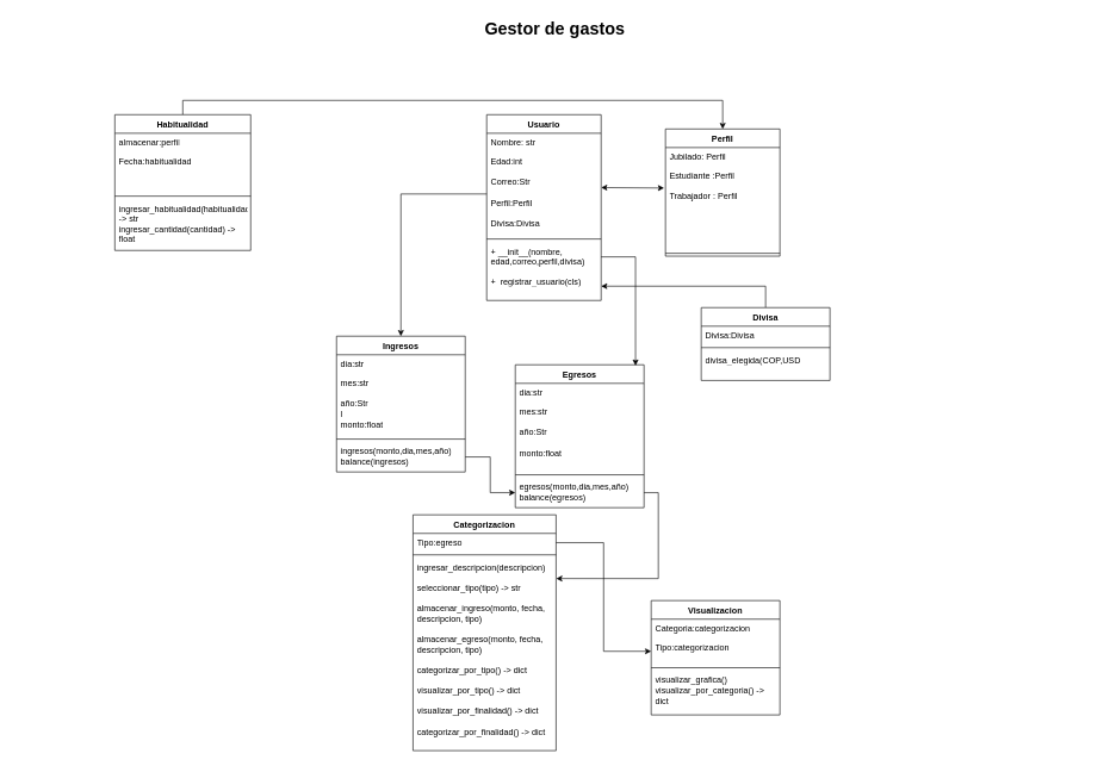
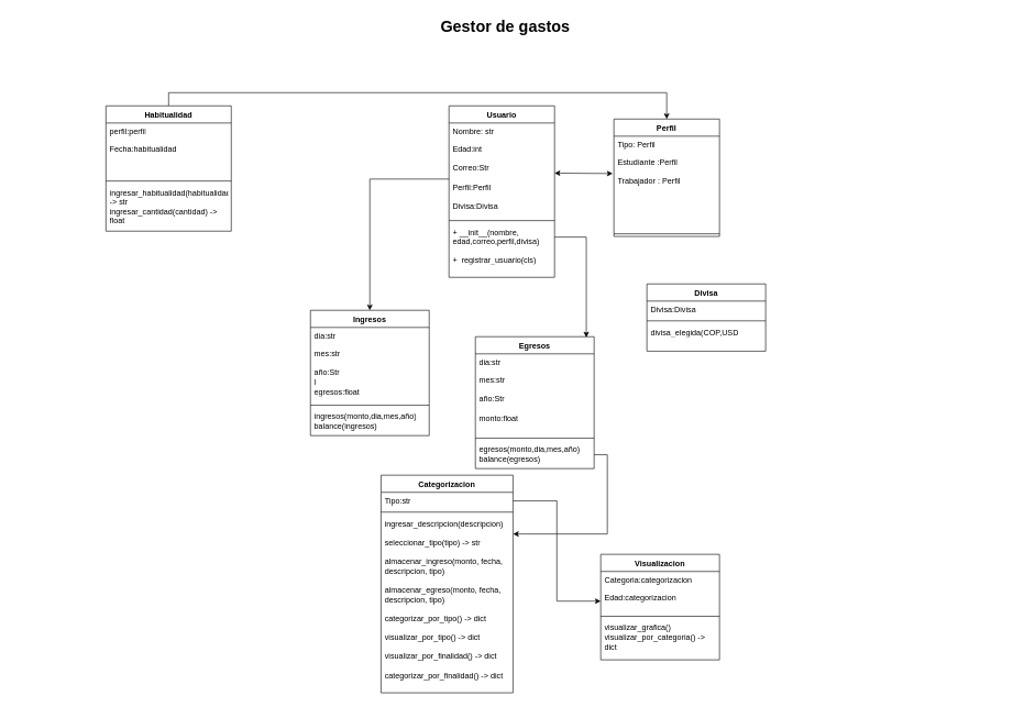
- <mxCell id="2" value="Gestor de gastos" style="text;strokeColor=none;fillColor=none;html=1;fontSize=24;fontStyle=1;verticalAlign=middle;align=center;" parent="1" vertex="1"><mxGeometry x="20" y="20" width="1510" height="40" as="geometry" /></mxCell>
+ <mxCell id="2" value="Gestor de gastos" style="text;strokeColor=none;fillColor=none;html=1;fontSize=24;fontStyle=1;verticalAlign=middle;align=center;" parent="1" vertex="1"><mxGeometry x="10" y="20" width="1510" height="40" as="geometry" /></mxCell>
- <mxCell id="45" value="almacenar:perfil" style="text;strokeColor=none;fillColor=none;align=left;verticalAlign=top;spacingLeft=4;spacingRight=4;overflow=hidden;rotatable=0;points=[[0,0.5],[1,0.5]];portConstraint=eastwest;whiteSpace=wrap;html=1;" vertex="1" parent="44"><mxGeometry y="26" width="190" height="26" as="geometry" /></mxCell>
+ <mxCell id="45" value="perfil:perfil" style="text;strokeColor=none;fillColor=none;align=left;verticalAlign=top;spacingLeft=4;spacingRight=4;overflow=hidden;rotatable=0;points=[[0,0.5],[1,0.5]];portConstraint=eastwest;whiteSpace=wrap;html=1;" vertex="1" parent="44"><mxGeometry y="26" width="190" height="26" as="geometry" /></mxCell>
- <mxCell id="10" value="Jubilado: Perfil" style="text;strokeColor=none;fillColor=none;align=left;verticalAlign=top;spacingLeft=4;spacingRight=4;overflow=hidden;rotatable=0;points=[[0,0.5],[1,0.5]];portConstraint=eastwest;whiteSpace=wrap;html=1;" vertex="1" parent="9"><mxGeometry y="26" width="160" height="26" as="geometry" /></mxCell>
+ <mxCell id="10" value="Tipo: Perfil" style="text;strokeColor=none;fillColor=none;align=left;verticalAlign=top;spacingLeft=4;spacingRight=4;overflow=hidden;rotatable=0;points=[[0,0.5],[1,0.5]];portConstraint=eastwest;whiteSpace=wrap;html=1;" vertex="1" parent="9"><mxGeometry y="26" width="160" height="26" as="geometry" /></mxCell>
- <mxCell id="27" style="edgeStyle=orthogonalEdgeStyle;rounded=0;orthogonalLoop=1;jettySize=auto;html=1;exitX=0.5;exitY=0;exitDx=0;exitDy=0;entryX=1;entryY=0.5;entryDx=0;entryDy=0;" edge="1" parent="1" source="28" target="8"><mxGeometry relative="1" as="geometry" /></mxCell>
- <mxCell id="16" value="mes:str&lt;br&gt;&lt;br&gt;año:Str&lt;br&gt;l&lt;br&gt;monto:float" style="text;strokeColor=none;fillColor=none;align=left;verticalAlign=top;spacingLeft=4;spacingRight=4;overflow=hidden;rotatable=0;points=[[0,0.5],[1,0.5]];portConstraint=eastwest;whiteSpace=wrap;html=1;" vertex="1" parent="14"><mxGeometry y="52" width="180" height="88" as="geometry" /></mxCell>
+ <mxCell id="16" value="mes:str&lt;br&gt;&lt;br&gt;año:Str&lt;br&gt;l&lt;br&gt;egresos:float" style="text;strokeColor=none;fillColor=none;align=left;verticalAlign=top;spacingLeft=4;spacingRight=4;overflow=hidden;rotatable=0;points=[[0,0.5],[1,0.5]];portConstraint=eastwest;whiteSpace=wrap;html=1;" vertex="1" parent="14"><mxGeometry y="52" width="180" height="88" as="geometry" /></mxCell>
- <mxCell id="26" value="" style="edgeStyle=orthogonalEdgeStyle;rounded=0;orthogonalLoop=1;jettySize=auto;html=1;" edge="1" parent="1" source="18" target="24"><mxGeometry relative="1" as="geometry" /></mxCell>
- <mxCell id="33" value="Tipo:egreso" style="text;strokeColor=none;fillColor=none;align=left;verticalAlign=top;spacingLeft=4;spacingRight=4;overflow=hidden;rotatable=0;points=[[0,0.5],[1,0.5]];portConstraint=eastwest;whiteSpace=wrap;html=1;" vertex="1" parent="32"><mxGeometry y="26" width="200" height="26" as="geometry" /></mxCell>
+ <mxCell id="33" value="Tipo:str" style="text;strokeColor=none;fillColor=none;align=left;verticalAlign=top;spacingLeft=4;spacingRight=4;overflow=hidden;rotatable=0;points=[[0,0.5],[1,0.5]];portConstraint=eastwest;whiteSpace=wrap;html=1;" vertex="1" parent="32"><mxGeometry y="26" width="200" height="26" as="geometry" /></mxCell>
- <mxCell id="39" value="Tipo:categorizacion" style="text;strokeColor=none;fillColor=none;align=left;verticalAlign=top;spacingLeft=4;spacingRight=4;overflow=hidden;rotatable=0;points=[[0,0.5],[1,0.5]];portConstraint=eastwest;whiteSpace=wrap;html=1;" vertex="1" parent="37"><mxGeometry y="52" width="180" height="38" as="geometry" /></mxCell>
+ <mxCell id="39" value="Edad:categorizacion" style="text;strokeColor=none;fillColor=none;align=left;verticalAlign=top;spacingLeft=4;spacingRight=4;overflow=hidden;rotatable=0;points=[[0,0.5],[1,0.5]];portConstraint=eastwest;whiteSpace=wrap;html=1;" vertex="1" parent="37"><mxGeometry y="52" width="180" height="38" as="geometry" /></mxCell>
